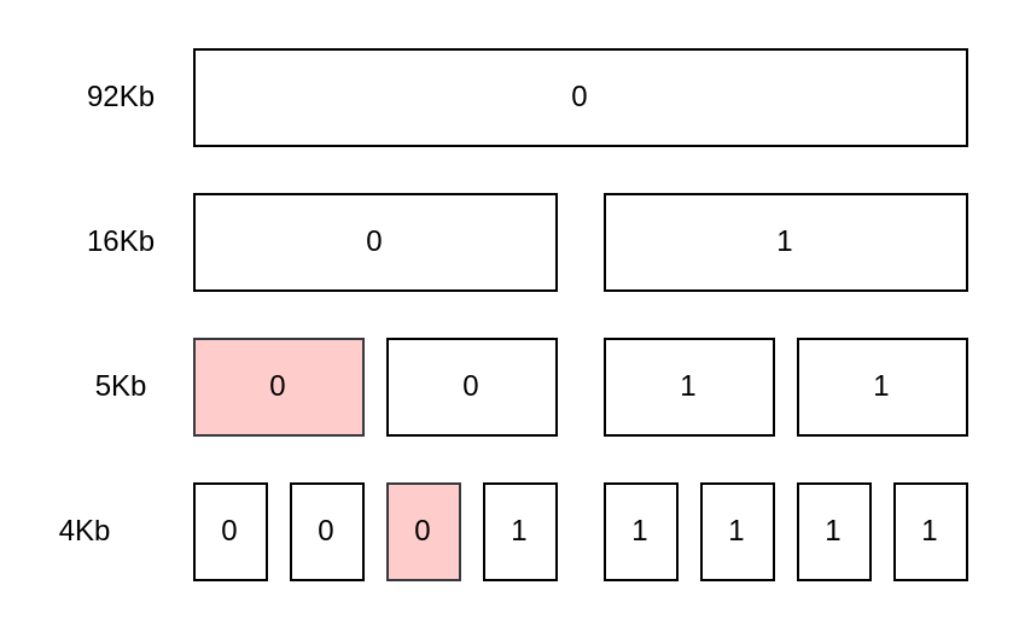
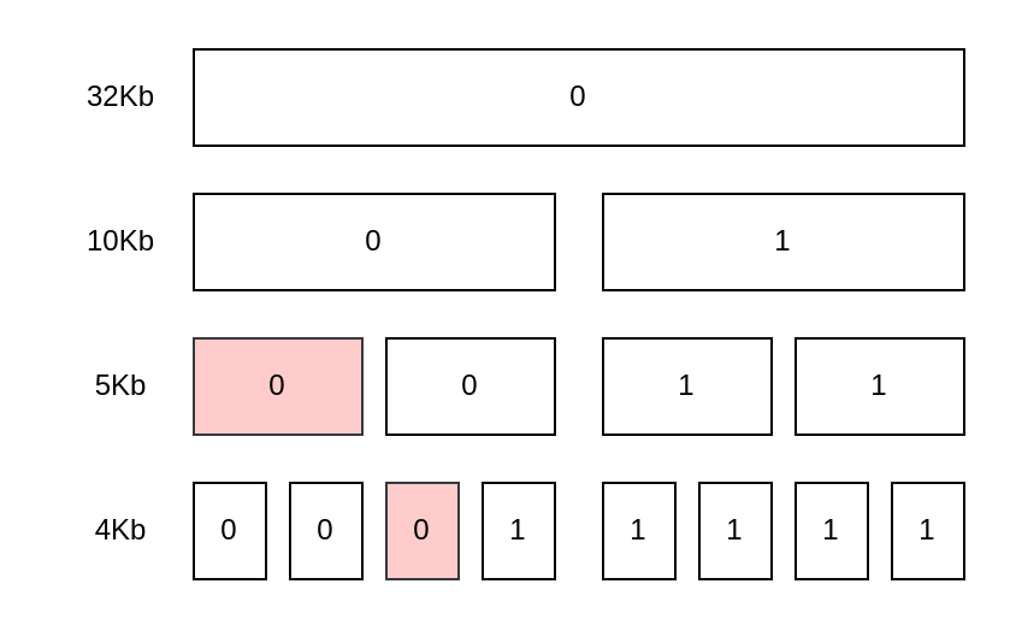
- <mxCell id="20" value="92Kb" style="text;html=1;strokeColor=none;fillColor=none;align=center;verticalAlign=middle;whiteSpace=wrap;rounded=0;" vertex="1" parent="1"><mxGeometry x="20" y="25" width="60" height="30" as="geometry" /></mxCell>
+ <mxCell id="20" value="32Kb" style="text;html=1;strokeColor=none;fillColor=none;align=center;verticalAlign=middle;whiteSpace=wrap;rounded=0;" vertex="1" parent="1"><mxGeometry x="20" y="25" width="60" height="30" as="geometry" /></mxCell>
- <mxCell id="11" value="16Kb" style="text;html=1;strokeColor=none;fillColor=none;align=center;verticalAlign=middle;whiteSpace=wrap;rounded=0;" vertex="1" parent="1"><mxGeometry x="20" y="85" width="60" height="30" as="geometry" /></mxCell>
+ <mxCell id="11" value="10Kb" style="text;html=1;strokeColor=none;fillColor=none;align=center;verticalAlign=middle;whiteSpace=wrap;rounded=0;" vertex="1" parent="1"><mxGeometry x="20" y="85" width="60" height="30" as="geometry" /></mxCell>
- <mxCell id="10" value="4Kb" style="text;html=1;strokeColor=none;fillColor=none;align=center;verticalAlign=middle;whiteSpace=wrap;rounded=0;" vertex="1" parent="1"><mxGeometry x="5" y="205" width="60" height="30" as="geometry" /></mxCell>
+ <mxCell id="10" value="4Kb" style="text;html=1;strokeColor=none;fillColor=none;align=center;verticalAlign=middle;whiteSpace=wrap;rounded=0;" vertex="1" parent="1"><mxGeometry x="20" y="205" width="60" height="30" as="geometry" /></mxCell>
